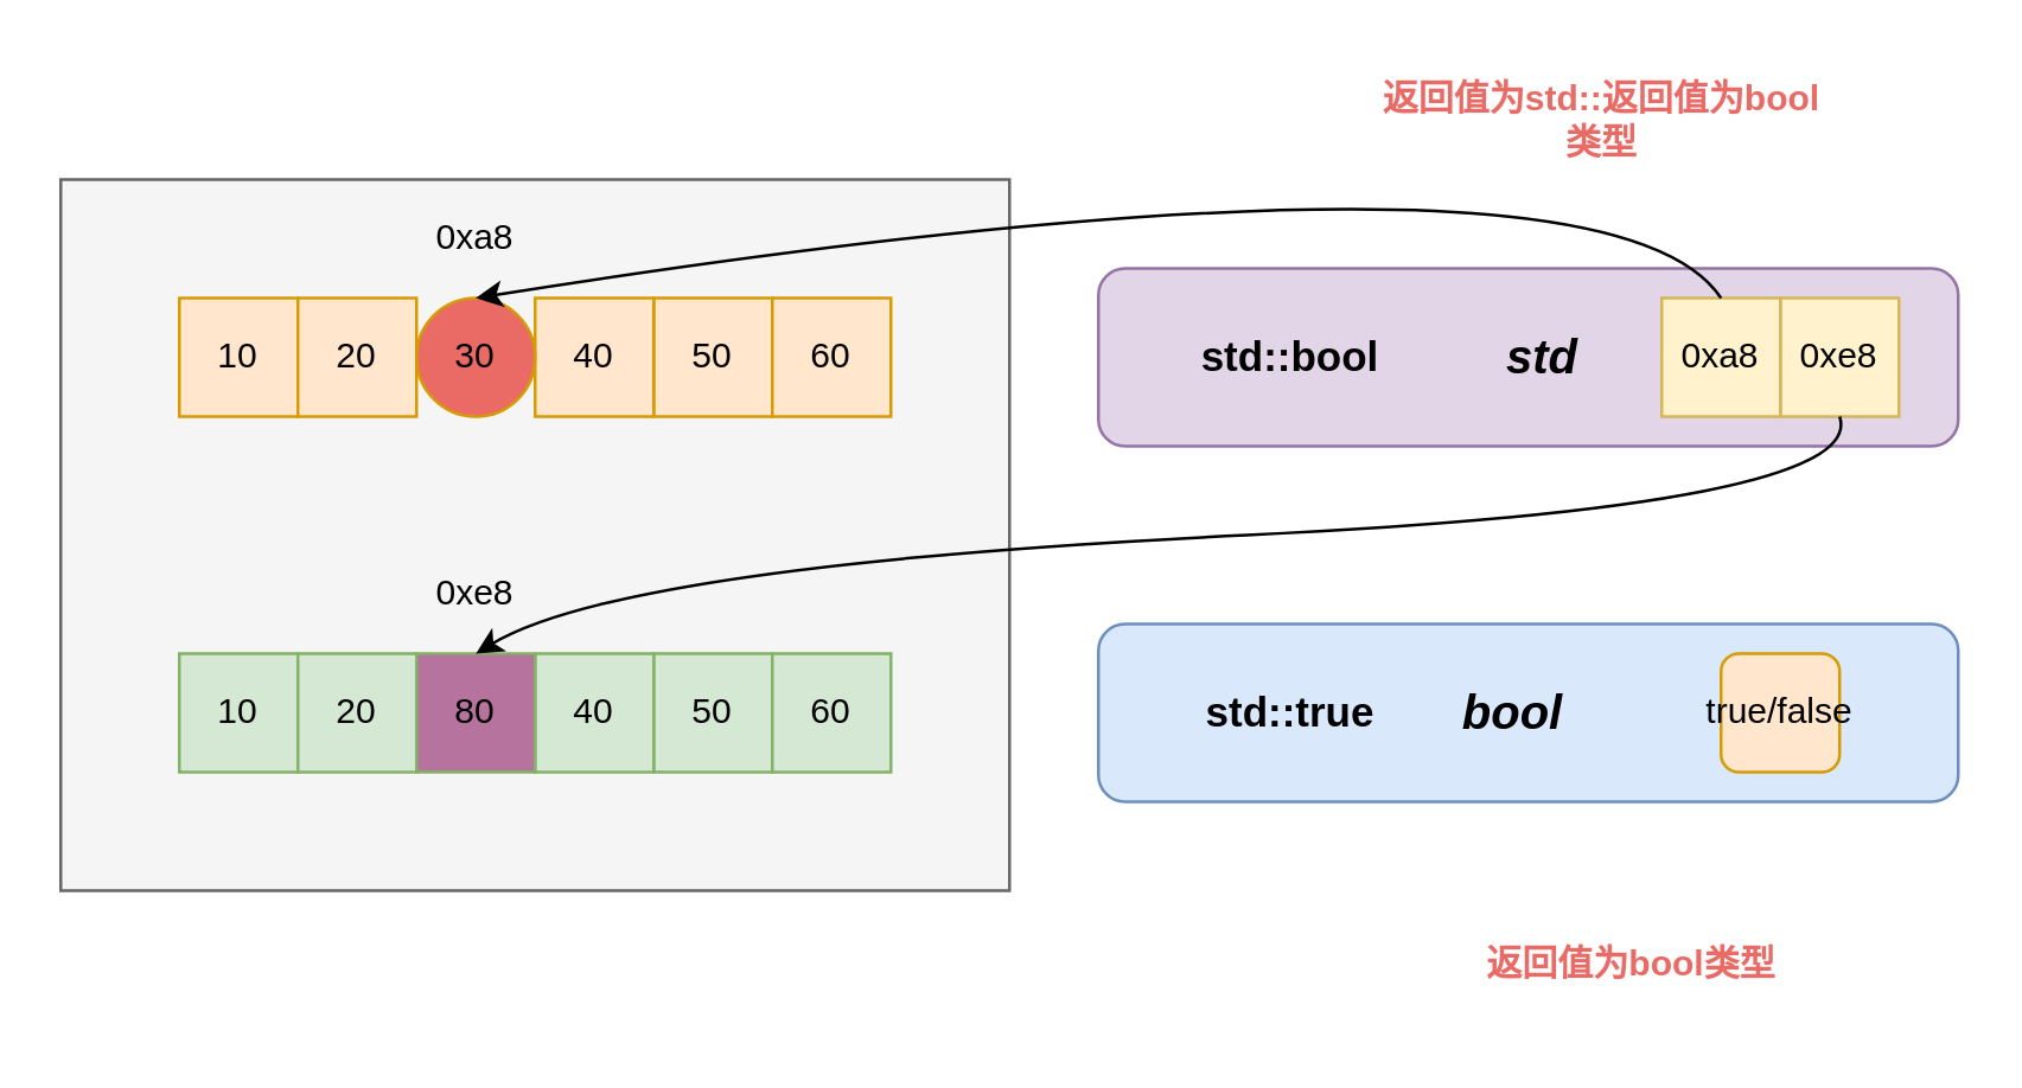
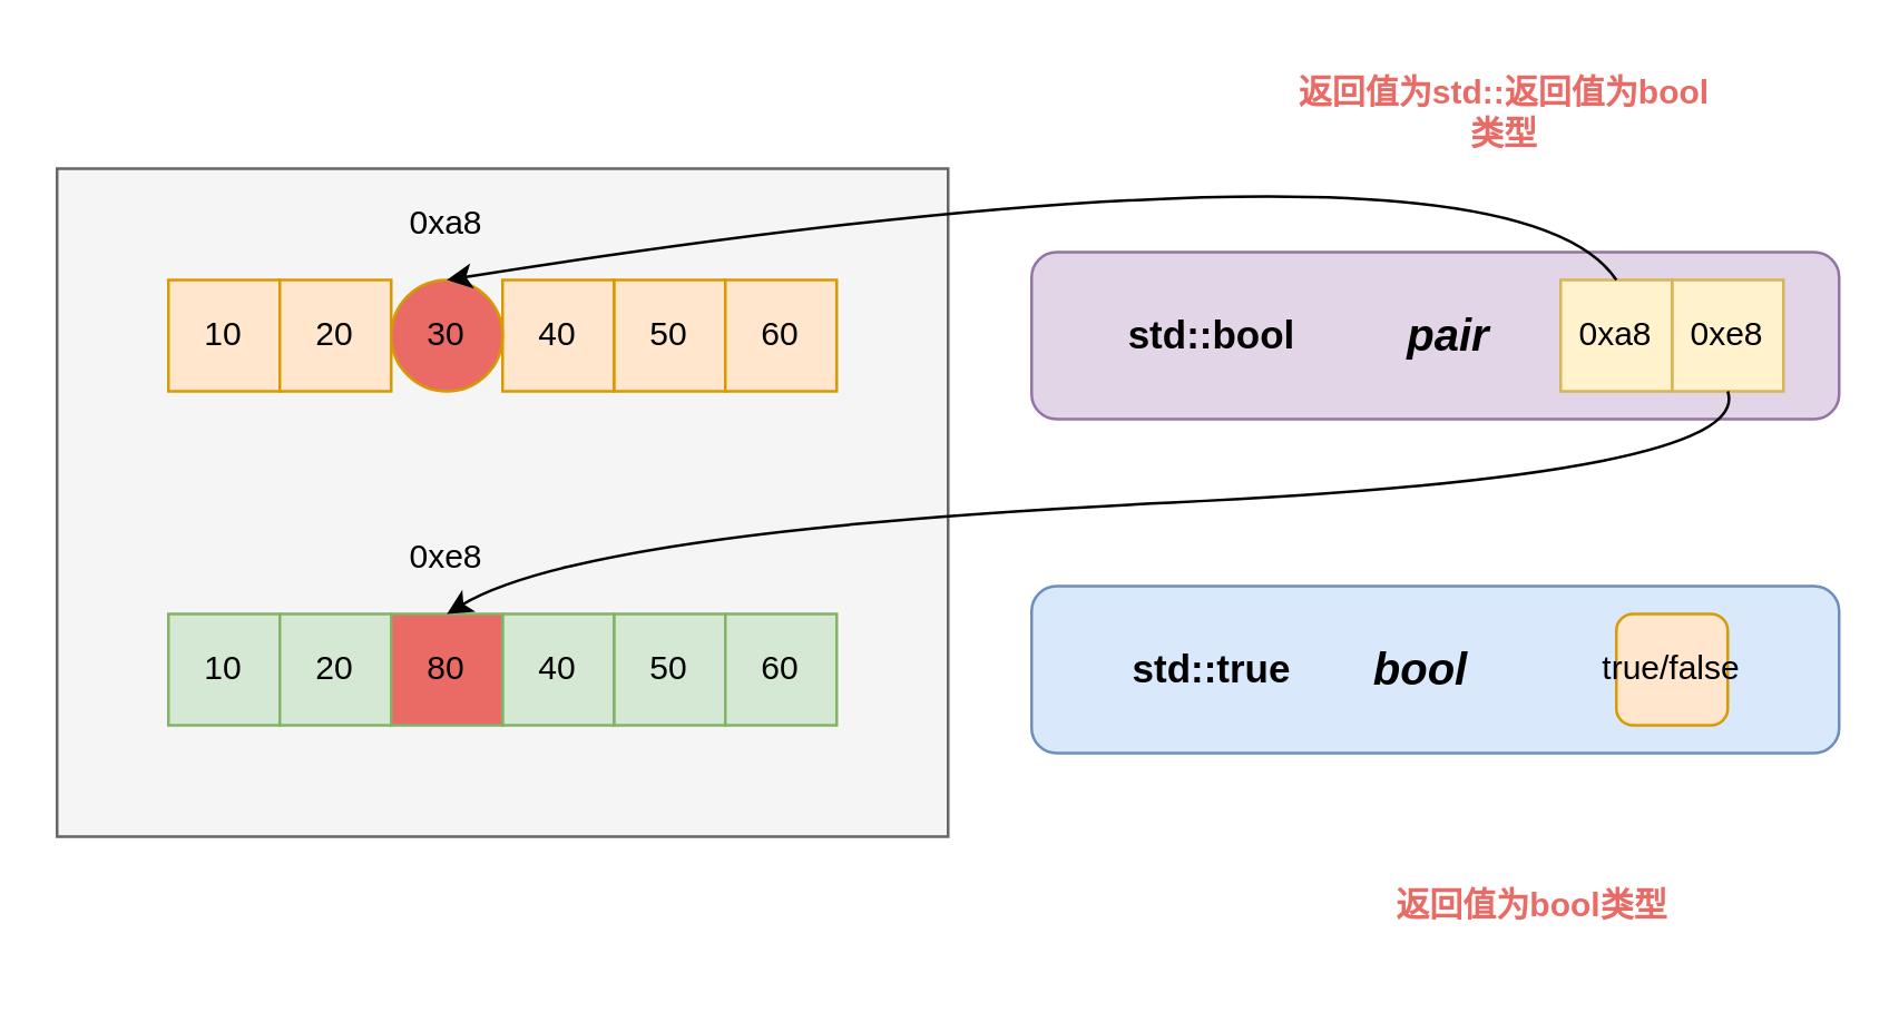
- <mxCell id="23" value="&lt;b&gt;&lt;font style=&quot;font-size: 16px&quot;&gt;&lt;i&gt;std&lt;/i&gt;&lt;/font&gt;&lt;/b&gt;" style="text;html=1;strokeColor=none;fillColor=none;align=center;verticalAlign=middle;whiteSpace=wrap;rounded=0;" vertex="1" parent="1"><mxGeometry x="500" y="100" width="40" height="40" as="geometry" /></mxCell>
+ <mxCell id="23" value="&lt;b&gt;&lt;font style=&quot;font-size: 16px&quot;&gt;&lt;i&gt;pair&lt;/i&gt;&lt;/font&gt;&lt;/b&gt;" style="text;html=1;strokeColor=none;fillColor=none;align=center;verticalAlign=middle;whiteSpace=wrap;rounded=0;" vertex="1" parent="1"><mxGeometry x="500" y="100" width="40" height="40" as="geometry" /></mxCell>
- <mxCell id="15" value="80" style="rounded=0;whiteSpace=wrap;html=1;strokeColor=#82b366;fillColor=#B5739D;" vertex="1" parent="1"><mxGeometry x="140" y="220" width="40" height="40" as="geometry" /></mxCell>
+ <mxCell id="15" value="80" style="rounded=0;whiteSpace=wrap;html=1;strokeColor=#82b366;fillColor=#ea6b66;" vertex="1" parent="1"><mxGeometry x="140" y="220" width="40" height="40" as="geometry" /></mxCell>
